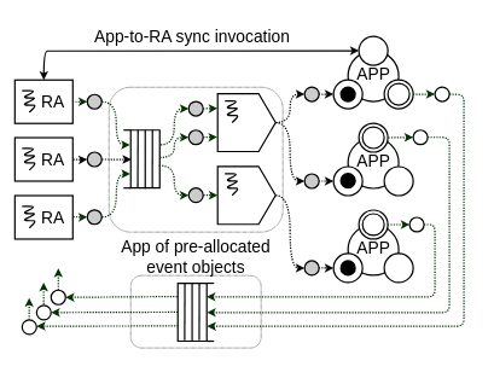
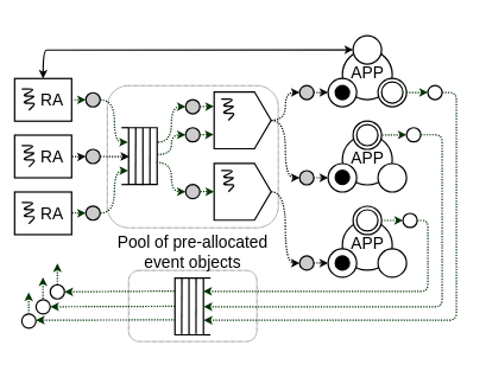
- <mxCell id="69" value="App-to-RA sync invocation" style="text;html=1;strokeColor=none;fillColor=none;align=center;verticalAlign=middle;whiteSpace=wrap;rounded=0;fontFamily=Helvetica;fontSize=23;" vertex="1" parent="1"><mxGeometry x="90" y="40" width="350" height="20" as="geometry" /></mxCell>
- <mxCell id="98" value="App of pre-allocated &lt;br&gt;event objects" style="text;html=1;strokeColor=none;fillColor=none;align=center;verticalAlign=middle;whiteSpace=wrap;rounded=0;fontFamily=Helvetica;fontSize=23;" vertex="1" parent="1"><mxGeometry x="160" y="330" width="220" height="49.66" as="geometry" /></mxCell>
+ <mxCell id="98" value="Pool of pre-allocated &lt;br&gt;event objects" style="text;html=1;strokeColor=none;fillColor=none;align=center;verticalAlign=middle;whiteSpace=wrap;rounded=0;fontFamily=Helvetica;fontSize=23;" vertex="1" parent="1"><mxGeometry x="160" y="330" width="220" height="49.66" as="geometry" /></mxCell>
